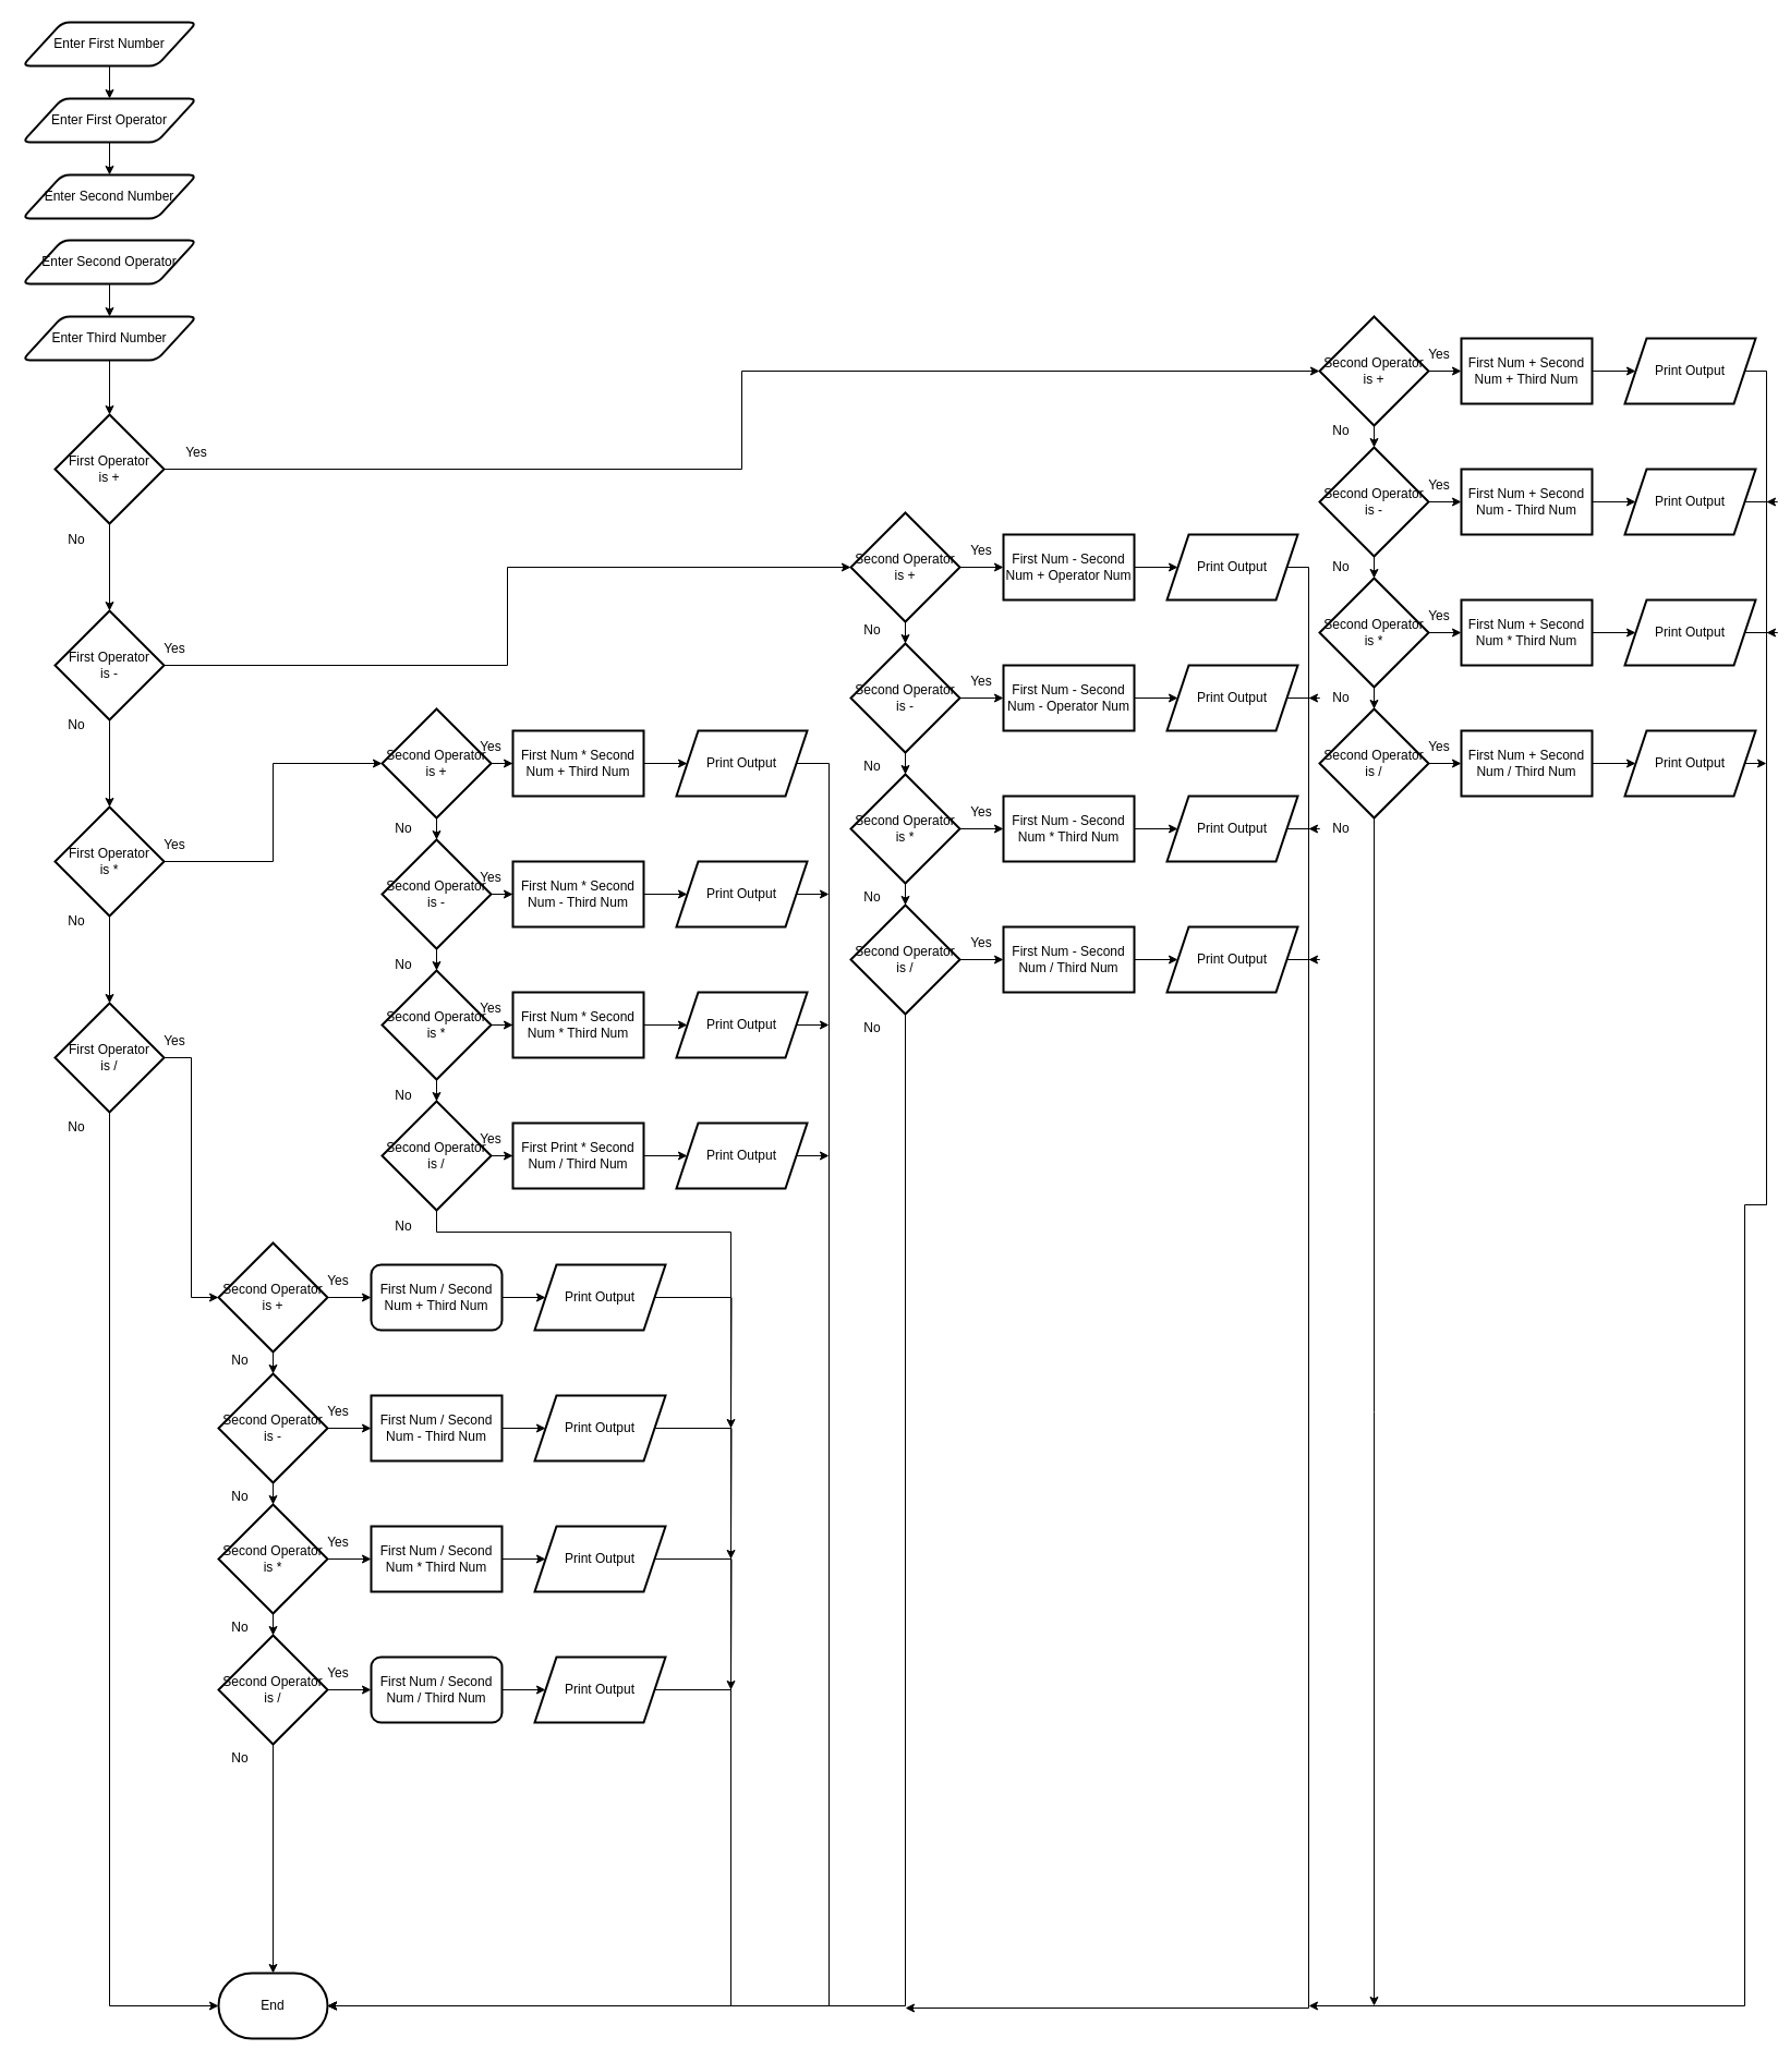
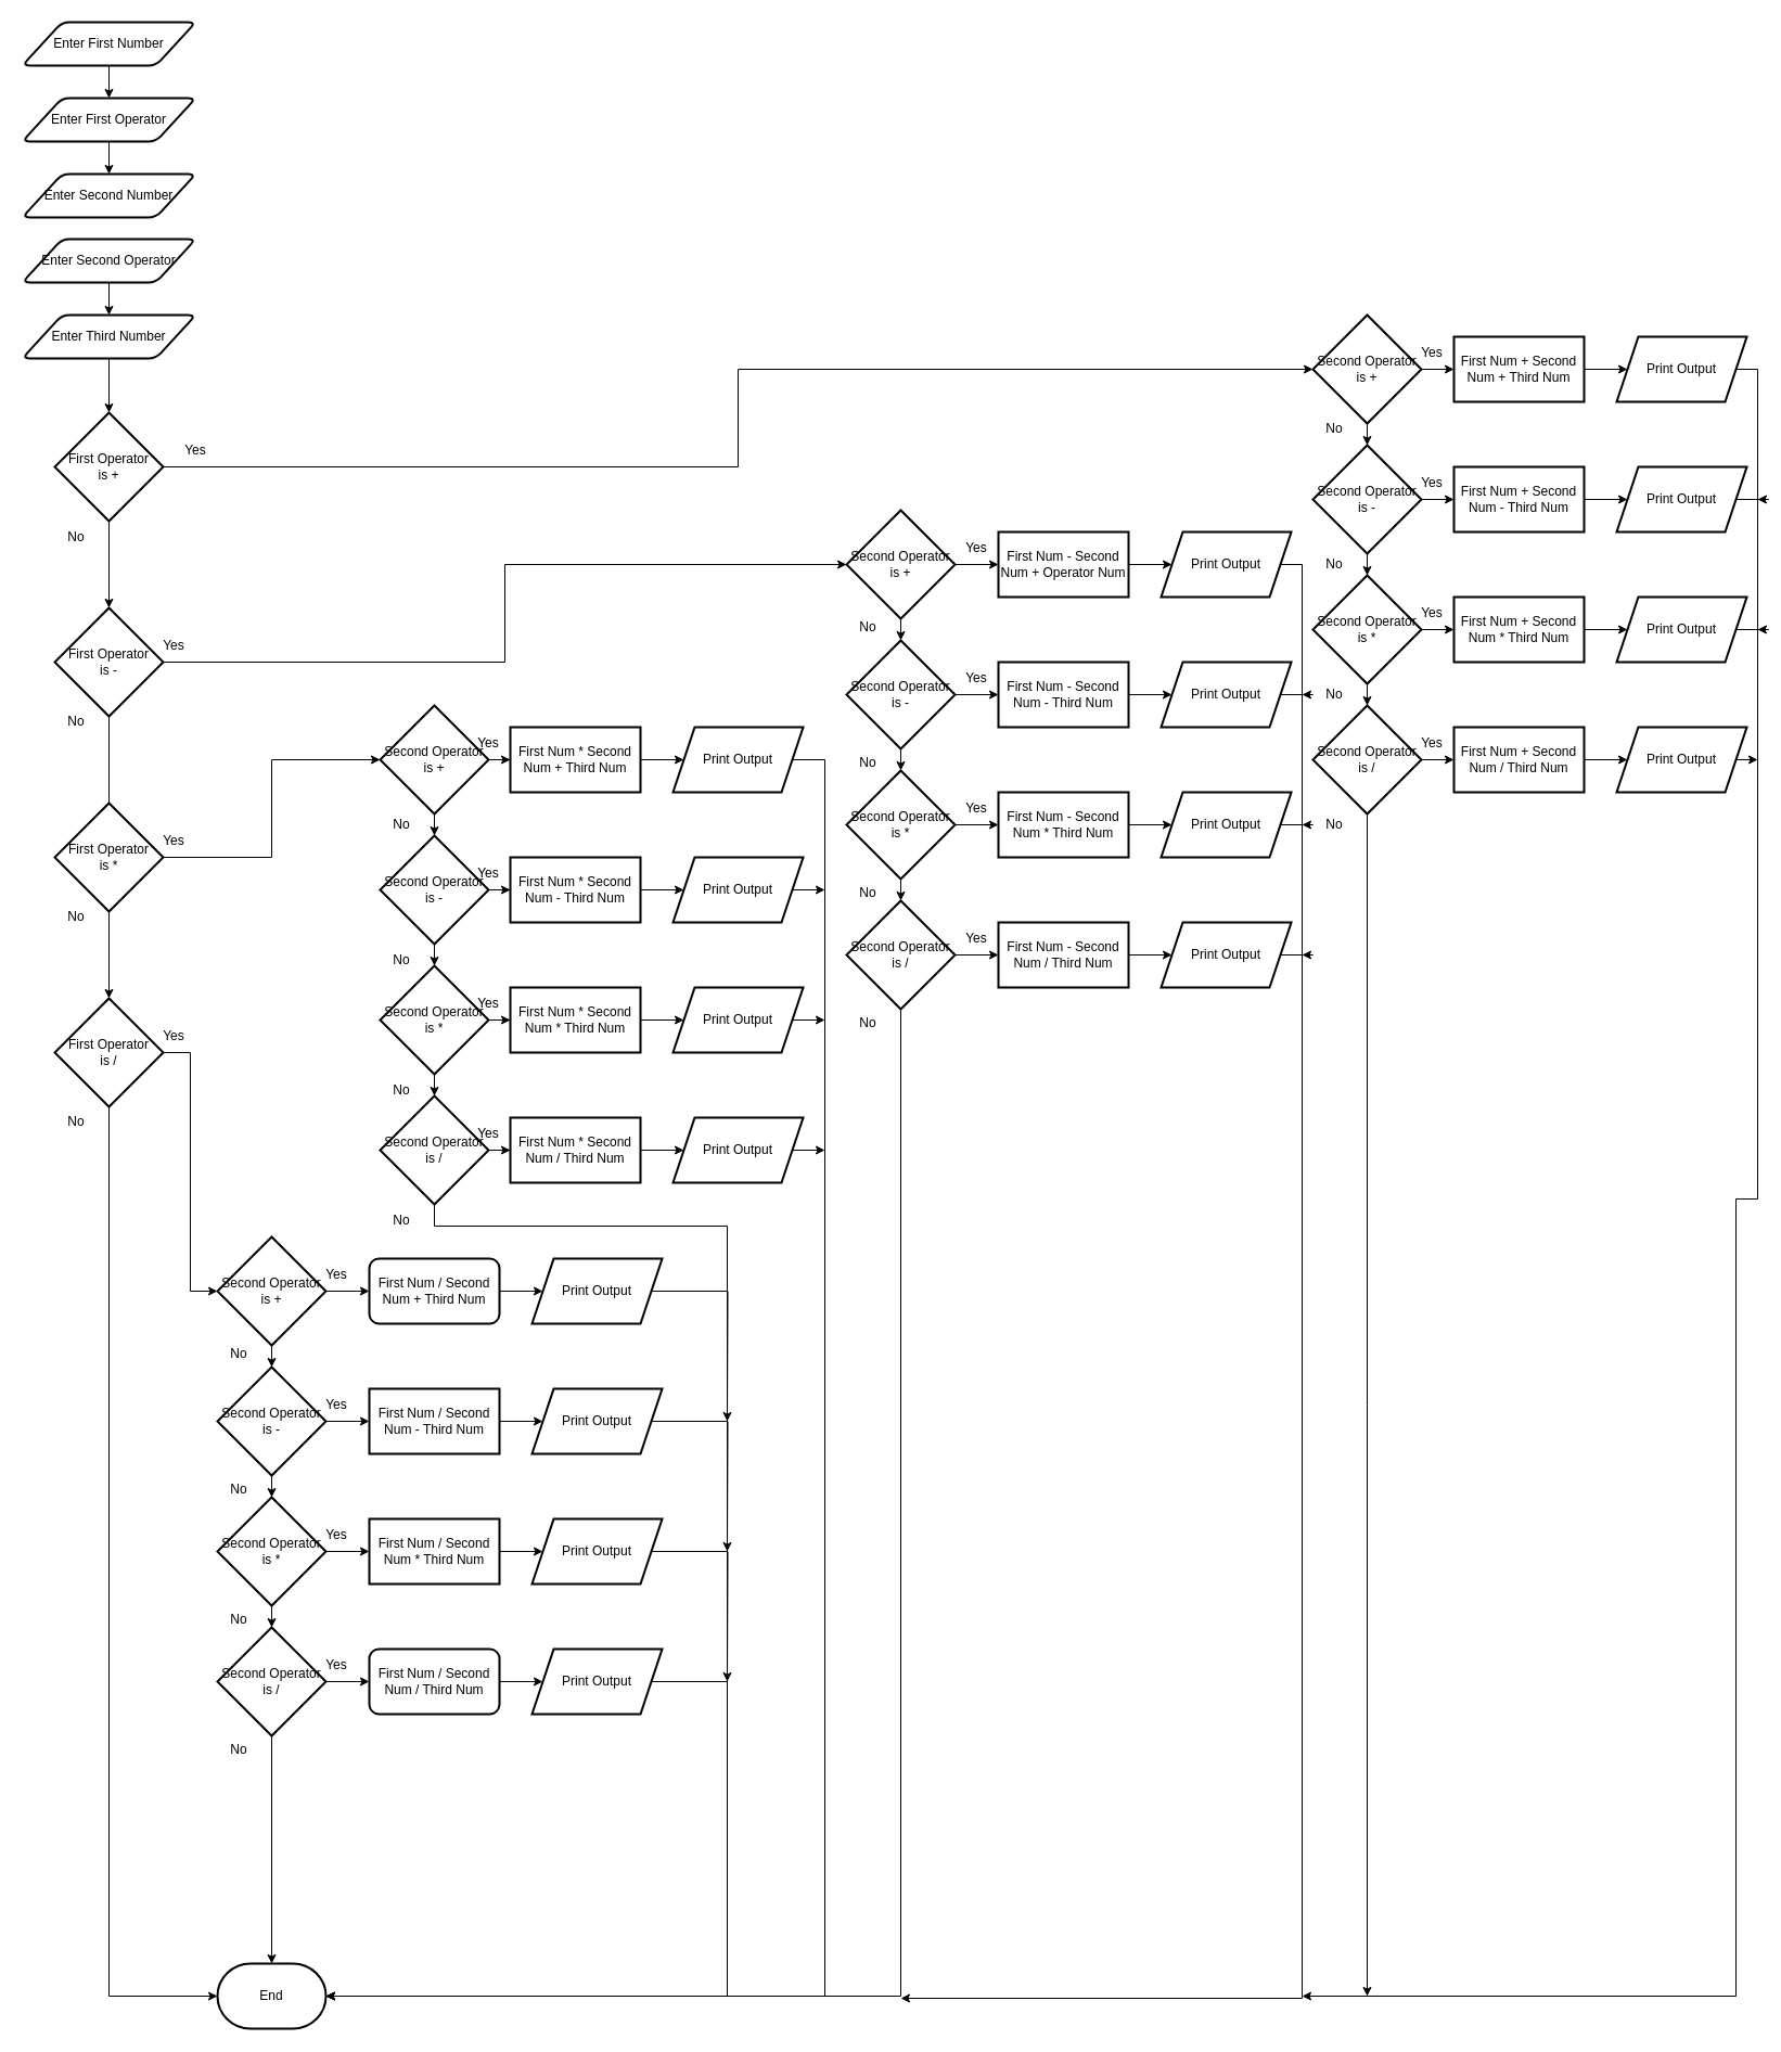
- <mxCell id="92" value="First Num - Second Num - Operator Num" style="whiteSpace=wrap;html=1;strokeWidth=2;" vertex="1" parent="1"><mxGeometry x="920" y="610" width="120" height="60" as="geometry" /></mxCell>
+ <mxCell id="92" value="First Num - Second Num - Third Num" style="whiteSpace=wrap;html=1;strokeWidth=2;" vertex="1" parent="1"><mxGeometry x="920" y="610" width="120" height="60" as="geometry" /></mxCell>
- <mxCell id="14" value="" style="edgeStyle=orthogonalEdgeStyle;rounded=0;orthogonalLoop=1;jettySize=auto;html=1;" edge="1" parent="1" source="16" target="19"><mxGeometry relative="1" as="geometry" /></mxCell>
+ <mxCell id="14" value="" style="edgeStyle=orthogonalEdgeStyle;rounded=0;orthogonalLoop=1;jettySize=auto;html=1;endArrow=none;" edge="1" parent="1" source="16" target="19"><mxGeometry relative="1" as="geometry" /></mxCell>
- <mxCell id="116" value="First Print * Second Num / Third Num" style="whiteSpace=wrap;html=1;strokeWidth=2;" vertex="1" parent="1"><mxGeometry x="470" y="1030" width="120" height="60" as="geometry" /></mxCell>
+ <mxCell id="116" value="First Num * Second Num / Third Num" style="whiteSpace=wrap;html=1;strokeWidth=2;" vertex="1" parent="1"><mxGeometry x="470" y="1030" width="120" height="60" as="geometry" /></mxCell>
